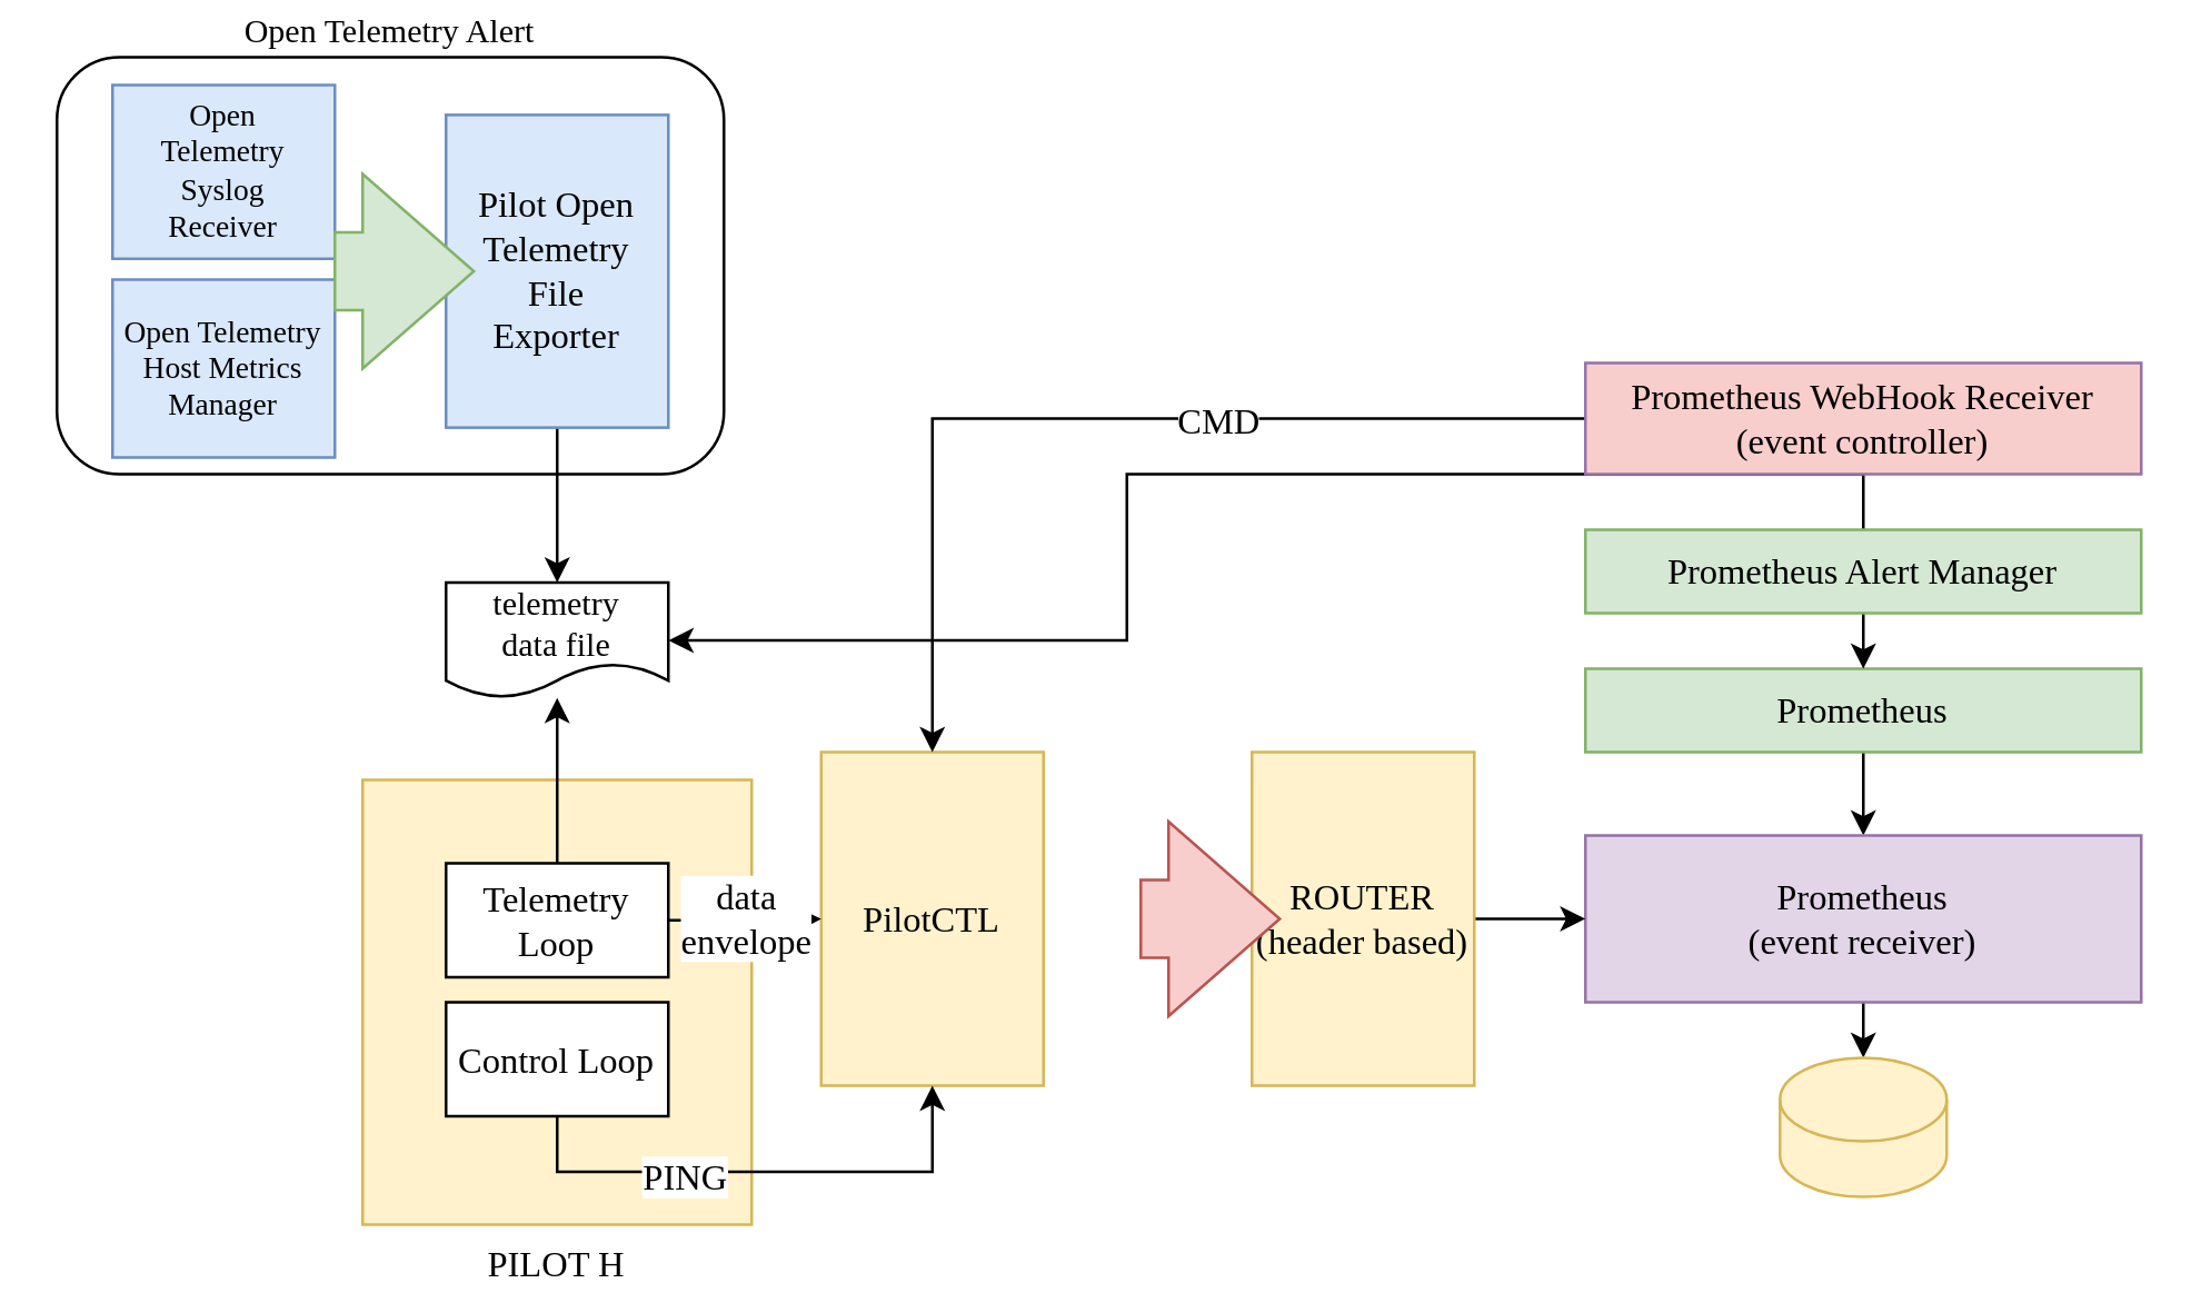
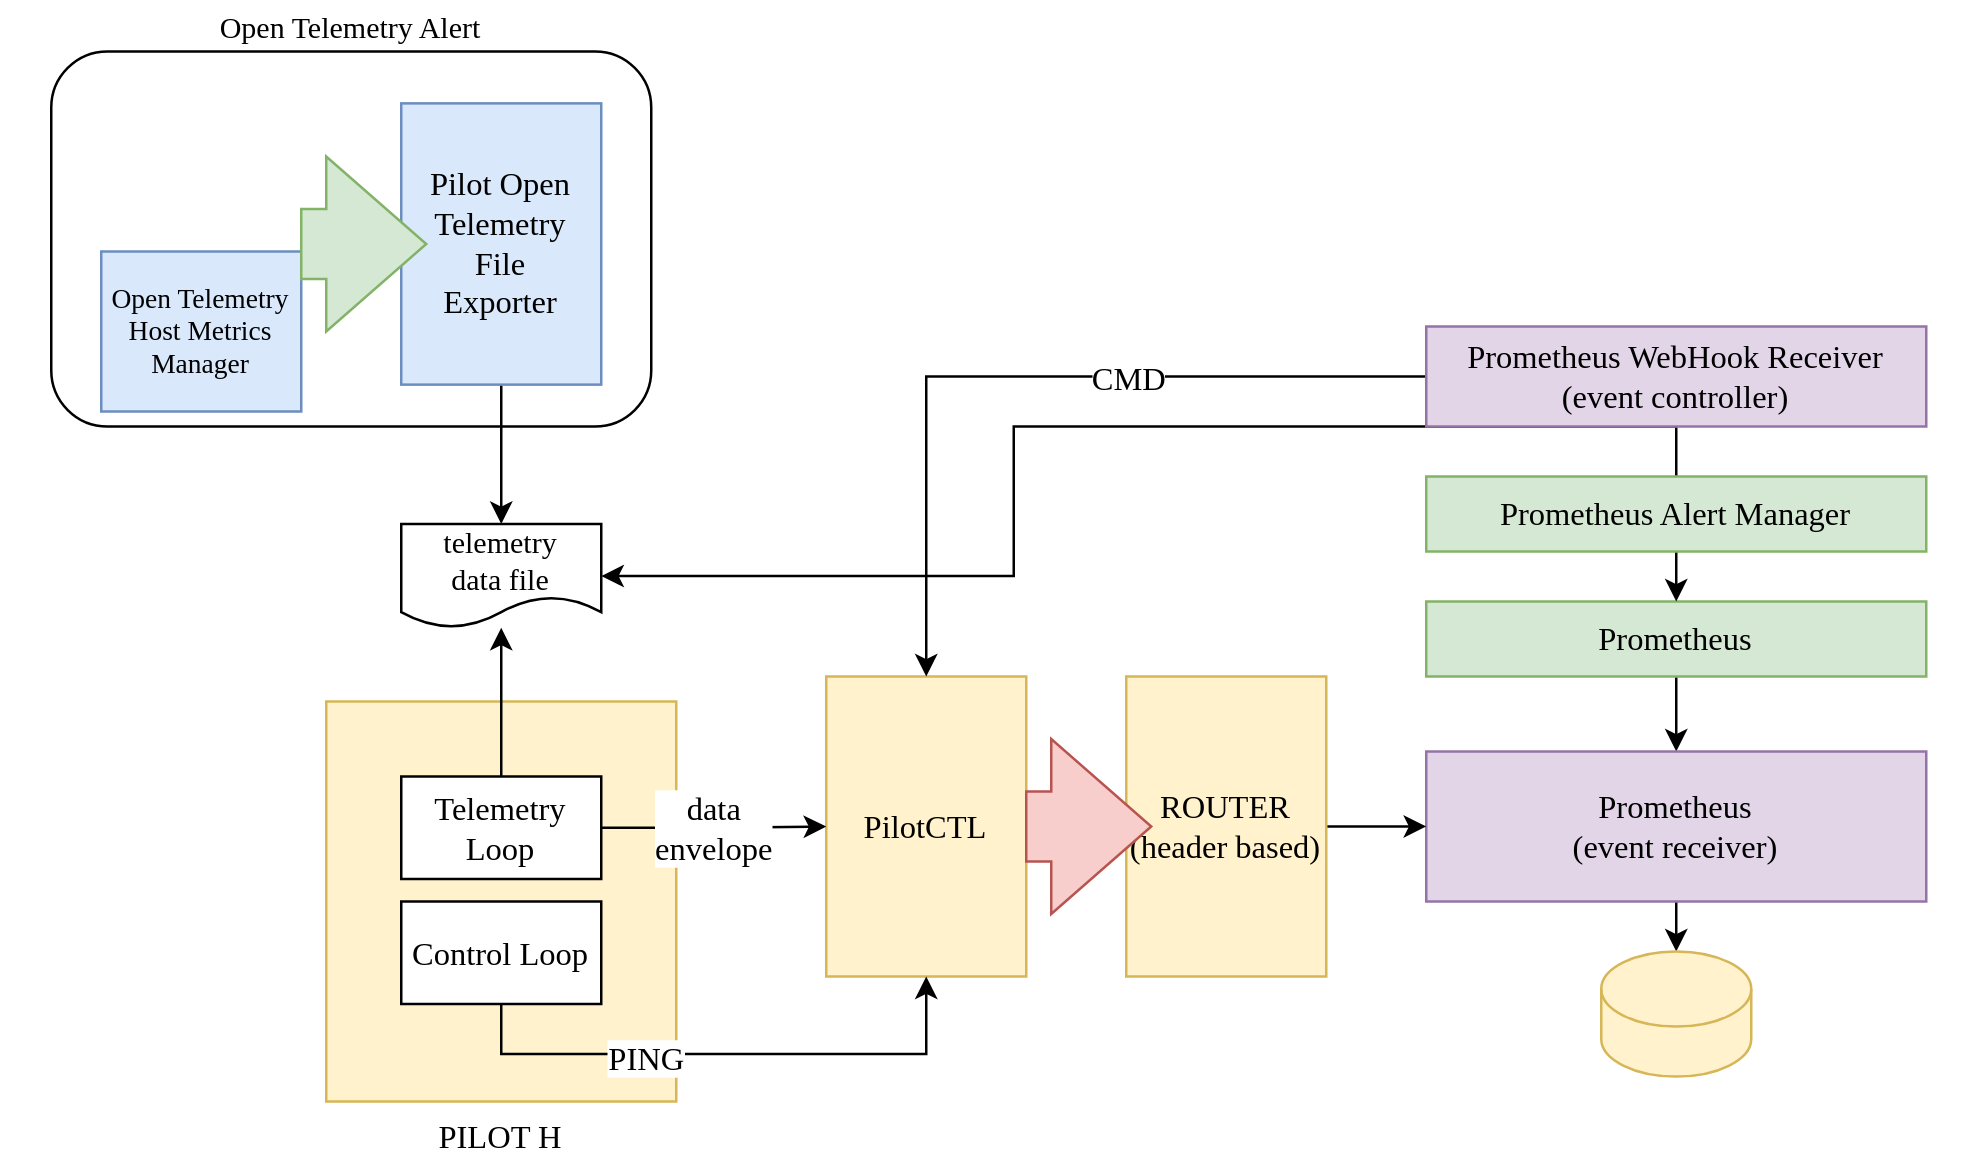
- <mxCell id="5" value="Open&lt;br style=&quot;font-size: 11px;&quot;&gt;Telemetry&lt;br style=&quot;font-size: 11px;&quot;&gt;Syslog&lt;br style=&quot;font-size: 11px;&quot;&gt;Receiver" style="rounded=0;whiteSpace=wrap;html=1;fontFamily=Comic Sans MS;fontSize=11;fillColor=#dae8fc;strokeColor=#6c8ebf;" parent="1" vertex="1"><mxGeometry x="40" y="30" width="80" height="62.5" as="geometry" /></mxCell>
- <mxCell id="26" value="Prometheus WebHook Receiver&lt;br&gt;(event controller)" style="rounded=0;whiteSpace=wrap;html=1;fontFamily=Comic Sans MS;fontSize=13;fillColor=#f8cecc;strokeColor=#9673a6;" parent="1" vertex="1"><mxGeometry x="570" y="130" width="200" height="40" as="geometry" /></mxCell>
+ <mxCell id="26" value="Prometheus WebHook Receiver&lt;br&gt;(event controller)" style="rounded=0;whiteSpace=wrap;html=1;fontFamily=Comic Sans MS;fontSize=13;fillColor=#e1d5e7;strokeColor=#9673a6;" parent="1" vertex="1"><mxGeometry x="570" y="130" width="200" height="40" as="geometry" /></mxCell>
- <mxCell id="4" value="PilotCTL" style="rounded=0;whiteSpace=wrap;html=1;fontFamily=Comic Sans MS;fontSize=13;fillColor=#fff2cc;strokeColor=#d6b656;" parent="1" vertex="1"><mxGeometry x="295" y="270" width="80" height="120" as="geometry" /></mxCell>
+ <mxCell id="4" value="PilotCTL" style="rounded=0;whiteSpace=wrap;html=1;fontFamily=Comic Sans MS;fontSize=13;fillColor=#fff2cc;strokeColor=#d6b656;" parent="1" vertex="1"><mxGeometry x="330" y="270" width="80" height="120" as="geometry" /></mxCell>
